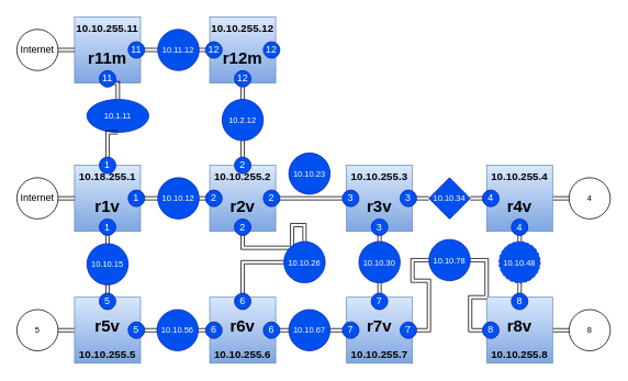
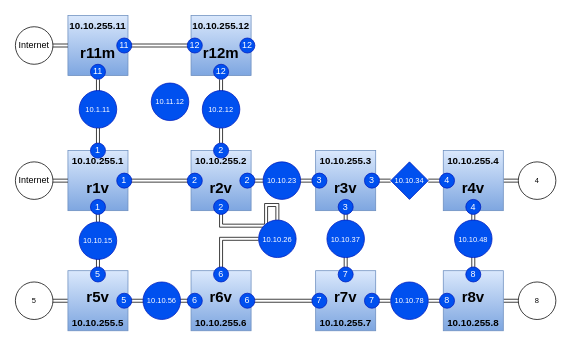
- <mxCell id="66" value="10.11.12" style="ellipse;whiteSpace=wrap;html=1;aspect=fixed;fontSize=10;fillColor=#0050ef;fontColor=#ffffff;strokeColor=#001DBC;" vertex="1" parent="1"><mxGeometry x="191" y="35" width="50" height="50" as="geometry" /></mxCell>
+ <mxCell id="66" value="10.11.12" style="ellipse;whiteSpace=wrap;html=1;aspect=fixed;fontSize=10;fillColor=#0050ef;fontColor=#ffffff;strokeColor=#001DBC;" vertex="1" parent="1"><mxGeometry x="201" y="110" width="50" height="50" as="geometry" /></mxCell>
- <mxCell id="68" value="10.1.11" style="ellipse;whiteSpace=wrap;html=1;aspect=fixed;fontSize=10;fillColor=#0050ef;fontColor=#ffffff;strokeColor=#001DBC;" vertex="1" parent="1"><mxGeometry x="105" y="120" width="75" height="40" as="geometry" /></mxCell>
+ <mxCell id="68" value="10.1.11" style="ellipse;whiteSpace=wrap;html=1;aspect=fixed;fontSize=10;fillColor=#0050ef;fontColor=#ffffff;strokeColor=#001DBC;" vertex="1" parent="1"><mxGeometry x="105" y="120" width="50" height="50" as="geometry" /></mxCell>
- <mxCell id="24" value="10.10.23" style="ellipse;whiteSpace=wrap;html=1;aspect=fixed;fontSize=10;fillColor=#0050ef;fontColor=#ffffff;strokeColor=#001DBC;" vertex="1" parent="1"><mxGeometry x="350" y="185" width="50" height="50" as="geometry" /></mxCell>
+ <mxCell id="24" value="10.10.23" style="ellipse;whiteSpace=wrap;html=1;aspect=fixed;fontSize=10;fillColor=#0050ef;fontColor=#ffffff;strokeColor=#001DBC;" vertex="1" parent="1"><mxGeometry x="350" y="215" width="50" height="50" as="geometry" /></mxCell>
- <mxCell id="4" value="&lt;div style=&quot;font-size: 13px;&quot;&gt;10.18.255.1&lt;/div&gt;&lt;div style=&quot;font-size: 13px;&quot;&gt;&lt;br&gt;&lt;/div&gt;&lt;div style=&quot;font-size: 13px;&quot;&gt;&lt;font style=&quot;font-size: 20px;&quot;&gt;r1v&lt;/font&gt;&lt;/div&gt;" style="whiteSpace=wrap;html=1;aspect=fixed;fontSize=13;fillColor=#dae8fc;strokeColor=#6c8ebf;gradientColor=#7ea6e0;verticalAlign=top;fontStyle=1" vertex="1" parent="1"><mxGeometry x="90" y="200" width="80" height="80" as="geometry" /></mxCell>
+ <mxCell id="4" value="&lt;div style=&quot;font-size: 13px;&quot;&gt;10.10.255.1&lt;/div&gt;&lt;div style=&quot;font-size: 13px;&quot;&gt;&lt;br&gt;&lt;/div&gt;&lt;div style=&quot;font-size: 13px;&quot;&gt;&lt;font style=&quot;font-size: 20px;&quot;&gt;r1v&lt;/font&gt;&lt;/div&gt;" style="whiteSpace=wrap;html=1;aspect=fixed;fontSize=13;fillColor=#dae8fc;strokeColor=#6c8ebf;gradientColor=#7ea6e0;verticalAlign=top;fontStyle=1" vertex="1" parent="1"><mxGeometry x="90" y="200" width="80" height="80" as="geometry" /></mxCell>
- <mxCell id="23" value="&lt;div style=&quot;font-size: 10px;&quot;&gt;10.10.12&lt;br style=&quot;font-size: 10px;&quot;&gt;&lt;/div&gt;" style="ellipse;whiteSpace=wrap;html=1;aspect=fixed;fontSize=10;fillColor=#0050ef;fontColor=#ffffff;strokeColor=#001DBC;" vertex="1" parent="1"><mxGeometry x="191" y="215" width="50" height="50" as="geometry" /></mxCell>
- <mxCell id="35" value="10.10.78" style="ellipse;whiteSpace=wrap;html=1;aspect=fixed;fontSize=10;fillColor=#0050ef;fontColor=#ffffff;strokeColor=#001DBC;" vertex="1" parent="1"><mxGeometry x="520" y="290" width="50" height="50" as="geometry" /></mxCell>
+ <mxCell id="35" value="10.10.78" style="ellipse;whiteSpace=wrap;html=1;aspect=fixed;fontSize=10;fillColor=#0050ef;fontColor=#ffffff;strokeColor=#001DBC;" vertex="1" parent="1"><mxGeometry x="520" y="375" width="50" height="50" as="geometry" /></mxCell>
- <mxCell id="33" value="&lt;div&gt;10.10.30&lt;br&gt;&lt;/div&gt;" style="ellipse;whiteSpace=wrap;html=1;aspect=fixed;fontSize=10;fillColor=#0050ef;fontColor=#ffffff;strokeColor=#001DBC;" vertex="1" parent="1"><mxGeometry x="435" y="292.5" width="50" height="50" as="geometry" /></mxCell>
+ <mxCell id="33" value="&lt;div&gt;10.10.37&lt;br&gt;&lt;/div&gt;" style="ellipse;whiteSpace=wrap;html=1;aspect=fixed;fontSize=10;fillColor=#0050ef;fontColor=#ffffff;strokeColor=#001DBC;" vertex="1" parent="1"><mxGeometry x="435" y="292.5" width="50" height="50" as="geometry" /></mxCell>
- <mxCell id="36" value="10.10.48" style="ellipse;whiteSpace=wrap;html=1;aspect=fixed;fontSize=10;fillColor=#0050ef;fontColor=#ffffff;strokeColor=#001DBC;dashed=1;" vertex="1" parent="1"><mxGeometry x="605" y="292.5" width="50" height="50" as="geometry" /></mxCell>
+ <mxCell id="36" value="10.10.48" style="ellipse;whiteSpace=wrap;html=1;aspect=fixed;fontSize=10;fillColor=#0050ef;fontColor=#ffffff;strokeColor=#001DBC;" vertex="1" parent="1"><mxGeometry x="605" y="292.5" width="50" height="50" as="geometry" /></mxCell>
- <mxCell id="30" value="10.10.67" style="ellipse;whiteSpace=wrap;html=1;aspect=fixed;fontSize=10;fillColor=#0050ef;fontColor=#ffffff;strokeColor=#001DBC;" vertex="1" parent="1"><mxGeometry x="350" y="375" width="50" height="50" as="geometry" /></mxCell>
